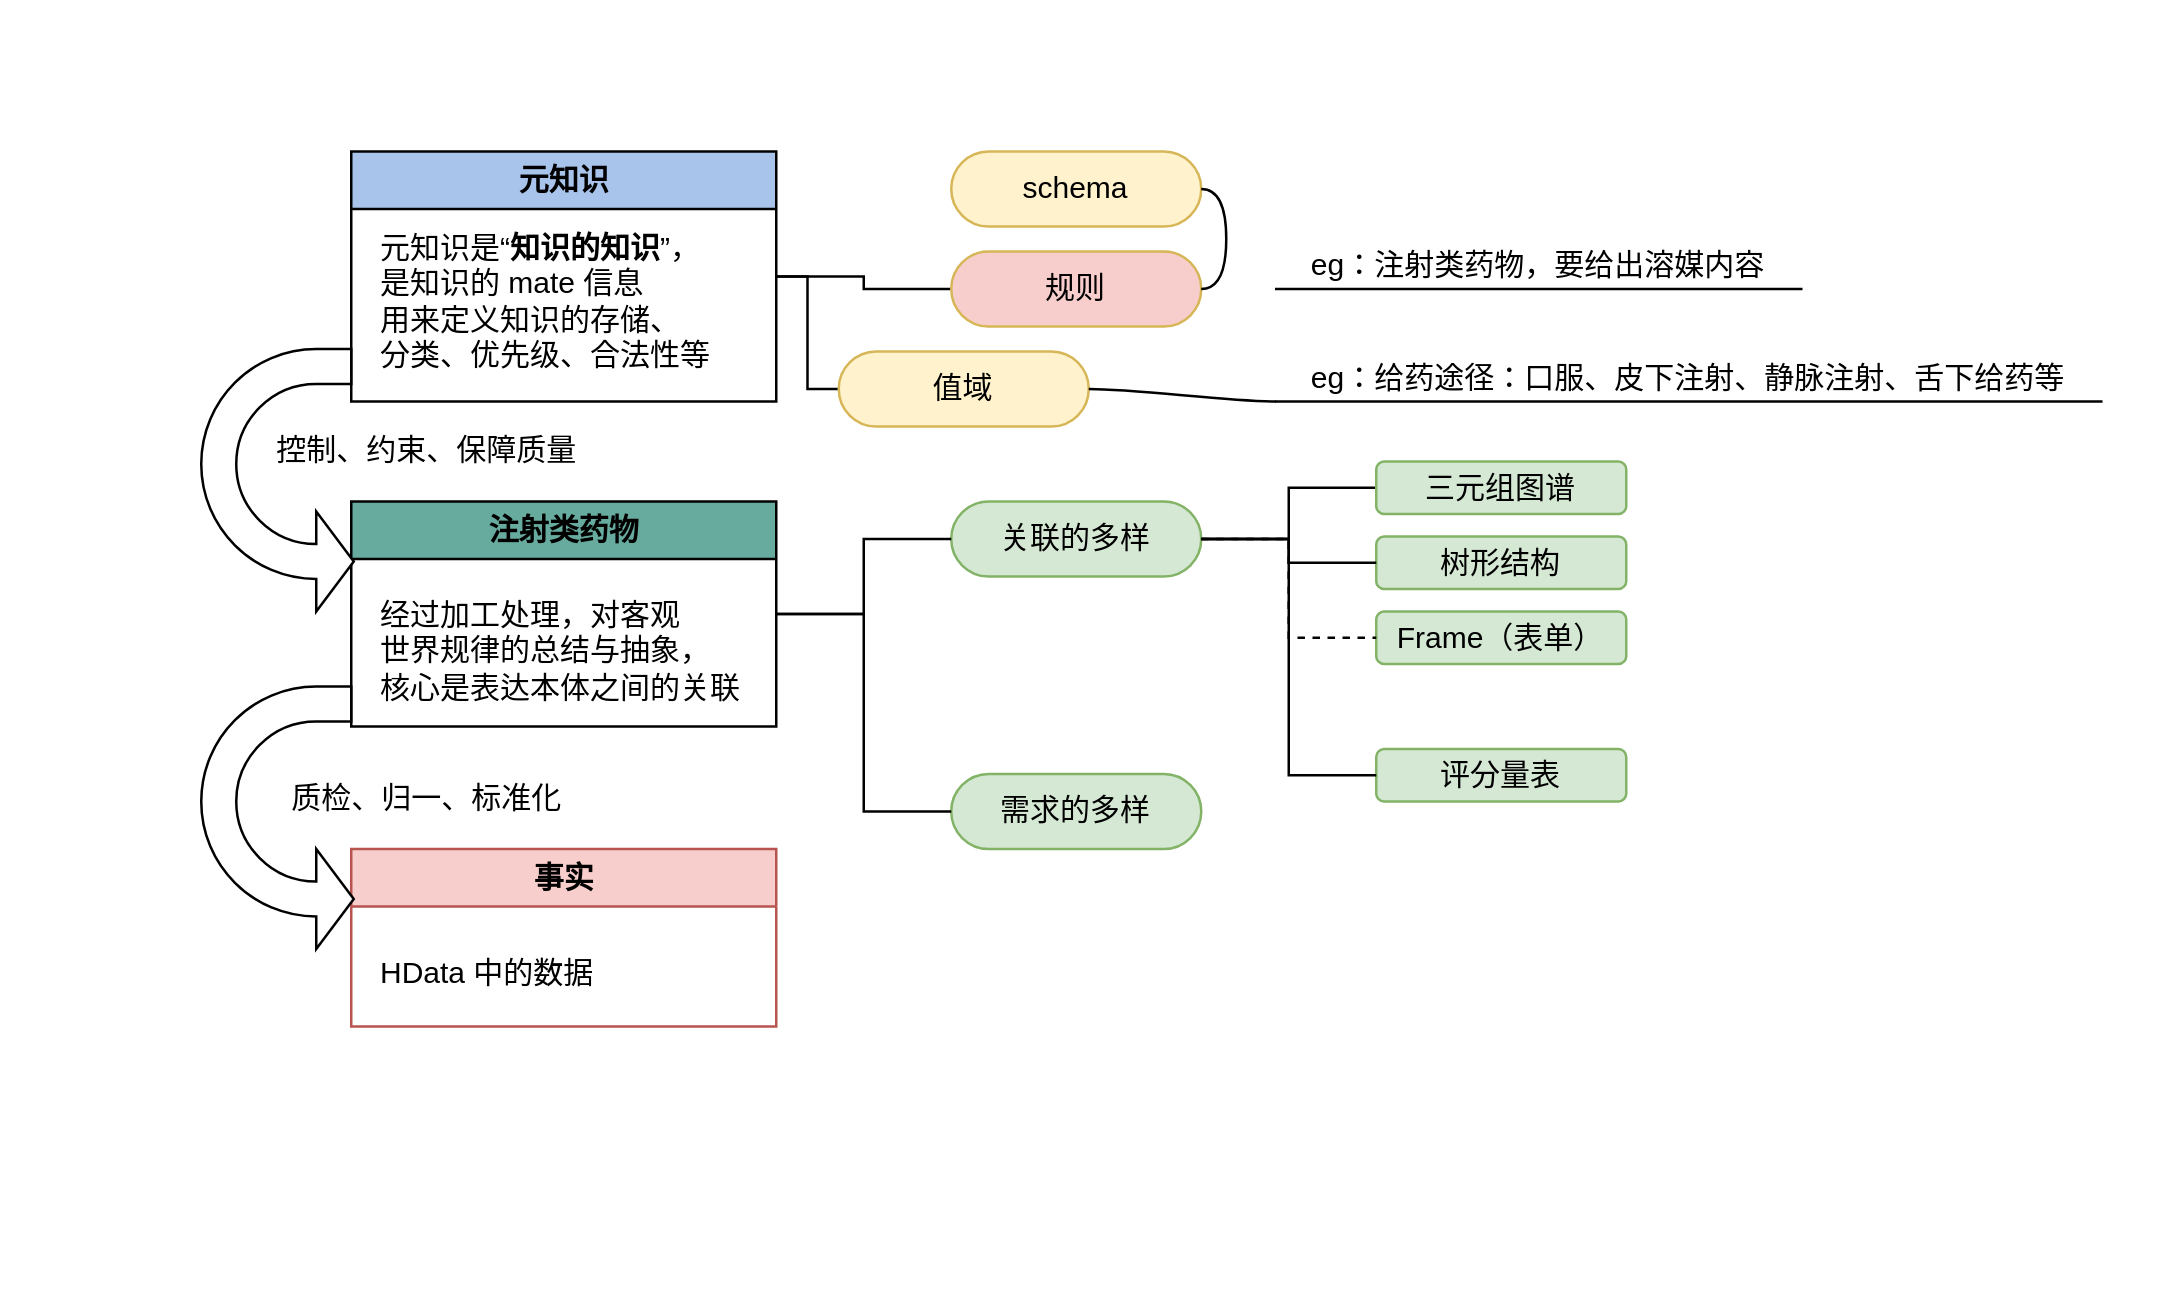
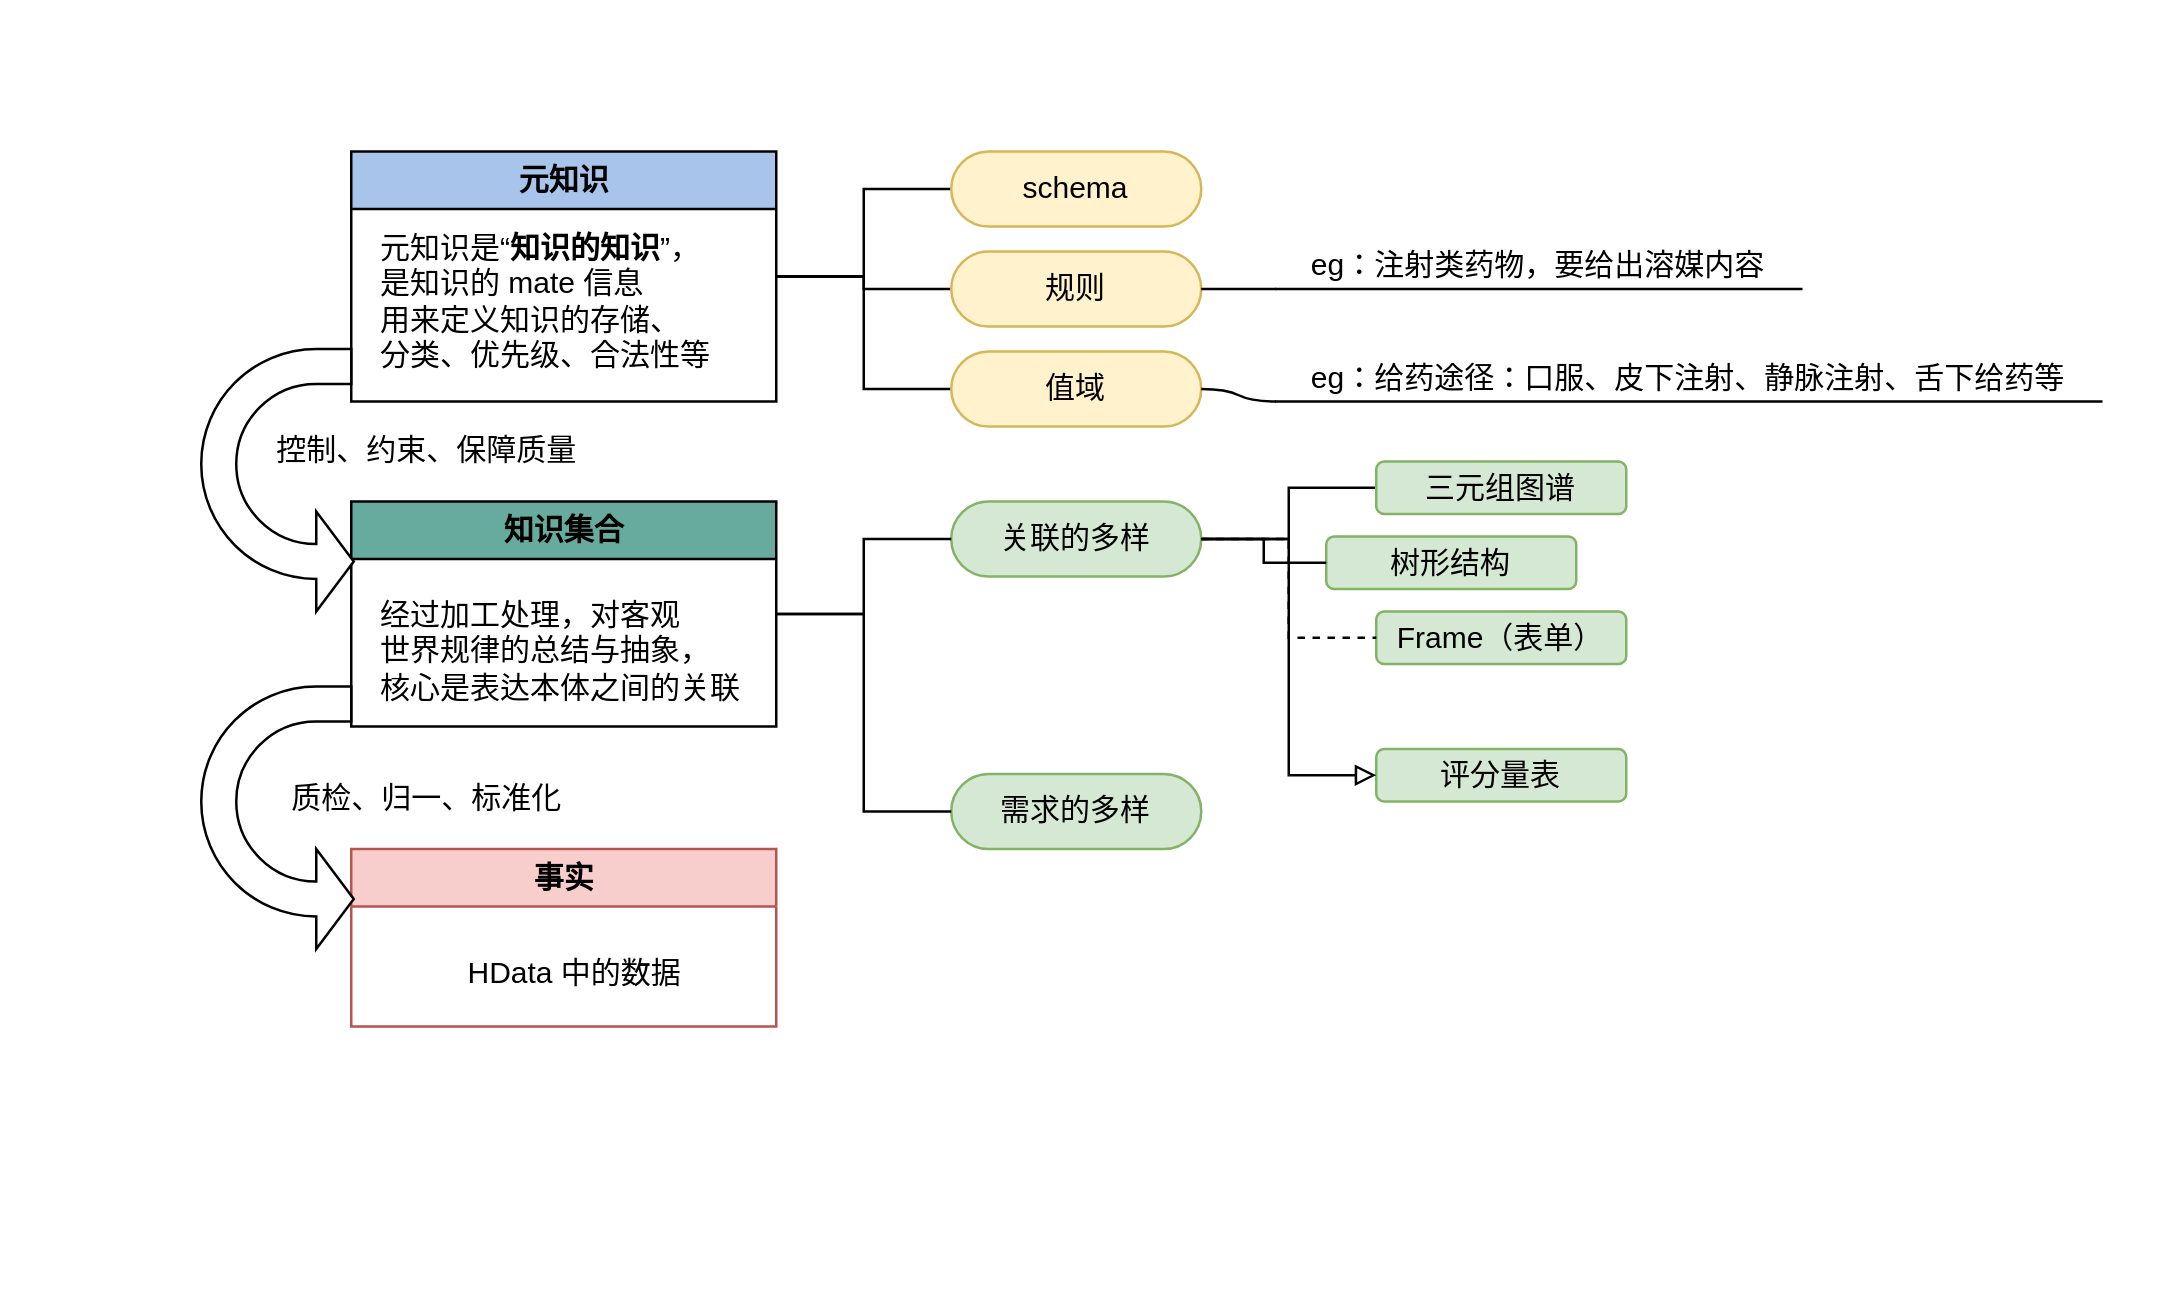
+ <mxCell id="3" value="" style="edgeStyle=orthogonalEdgeStyle;startArrow=none;endArrow=none;segment=10;rounded=0;arcSize=40;" parent="2" source="4" target="6" edge="1"><mxGeometry relative="1" as="geometry" /></mxCell>
- <mxCell id="12" value="" style="edgeStyle=entityRelationEdgeStyle;startArrow=none;endArrow=none;segment=10;curved=1;rounded=1;fontColor=#C3ABD0;jumpSize=6;" parent="2" source="8" target="6" edge="1"><mxGeometry relative="1" as="geometry"><mxPoint x="490" y="90" as="sourcePoint" /></mxGeometry></mxCell>
+ <mxCell id="12" value="" style="edgeStyle=entityRelationEdgeStyle;startArrow=none;endArrow=none;segment=10;curved=1;rounded=1;fontColor=#C3ABD0;jumpSize=6;" parent="2" source="8" target="11" edge="1"><mxGeometry relative="1" as="geometry"><mxPoint x="490" y="90" as="sourcePoint" /></mxGeometry></mxCell>
- <mxCell id="8" value="规则" style="whiteSpace=wrap;html=1;rounded=1;arcSize=50;align=center;verticalAlign=middle;strokeWidth=1;autosize=1;spacing=4;treeFolding=1;treeMoving=1;newEdgeStyle={&quot;edgeStyle&quot;:&quot;entityRelationEdgeStyle&quot;,&quot;startArrow&quot;:&quot;none&quot;,&quot;endArrow&quot;:&quot;none&quot;,&quot;segment&quot;:10,&quot;curved&quot;:1};fillColor=#f8cecc;strokeColor=#d6b656;" parent="2" vertex="1"><mxGeometry x="360" y="80" width="100" height="30" as="geometry" /></mxCell>
+ <mxCell id="8" value="规则" style="whiteSpace=wrap;html=1;rounded=1;arcSize=50;align=center;verticalAlign=middle;strokeWidth=1;autosize=1;spacing=4;treeFolding=1;treeMoving=1;newEdgeStyle={&quot;edgeStyle&quot;:&quot;entityRelationEdgeStyle&quot;,&quot;startArrow&quot;:&quot;none&quot;,&quot;endArrow&quot;:&quot;none&quot;,&quot;segment&quot;:10,&quot;curved&quot;:1};fillColor=#fff2cc;strokeColor=#d6b656;" parent="2" vertex="1"><mxGeometry x="360" y="80" width="100" height="30" as="geometry" /></mxCell>
- <mxCell id="10" value="值域" style="whiteSpace=wrap;html=1;rounded=1;arcSize=50;align=center;verticalAlign=middle;strokeWidth=1;autosize=1;spacing=4;treeFolding=1;treeMoving=1;newEdgeStyle={&quot;edgeStyle&quot;:&quot;entityRelationEdgeStyle&quot;,&quot;startArrow&quot;:&quot;none&quot;,&quot;endArrow&quot;:&quot;none&quot;,&quot;segment&quot;:10,&quot;curved&quot;:1};fillColor=#fff2cc;strokeColor=#d6b656;" parent="2" vertex="1"><mxGeometry x="315" y="120" width="100" height="30" as="geometry" /></mxCell>
+ <mxCell id="10" value="值域" style="whiteSpace=wrap;html=1;rounded=1;arcSize=50;align=center;verticalAlign=middle;strokeWidth=1;autosize=1;spacing=4;treeFolding=1;treeMoving=1;newEdgeStyle={&quot;edgeStyle&quot;:&quot;entityRelationEdgeStyle&quot;,&quot;startArrow&quot;:&quot;none&quot;,&quot;endArrow&quot;:&quot;none&quot;,&quot;segment&quot;:10,&quot;curved&quot;:1};fillColor=#fff2cc;strokeColor=#d6b656;" parent="2" vertex="1"><mxGeometry x="360" y="120" width="100" height="30" as="geometry" /></mxCell>
- <mxCell id="15" value="注射类药物" style="swimlane;fontFamily=Helvetica;fontSize=12;fontColor=rgb(0, 0, 0);align=center;strokeColor=rgb(0, 0, 0);fillColor=#67AB9F;html=1;container=0;startSize=23;" parent="2" vertex="1"><mxGeometry x="120" y="180" width="170" height="90" as="geometry" /></mxCell>
+ <mxCell id="15" value="知识集合" style="swimlane;fontFamily=Helvetica;fontSize=12;fontColor=rgb(0, 0, 0);align=center;strokeColor=rgb(0, 0, 0);fillColor=#67AB9F;html=1;container=0;startSize=23;" parent="2" vertex="1"><mxGeometry x="120" y="180" width="170" height="90" as="geometry" /></mxCell>
- <mxCell id="22" value="树形结构" style="rounded=1;whiteSpace=wrap;html=1;strokeWidth=1;fillColor=#d5e8d4;strokeColor=#82b366;" parent="2" vertex="1"><mxGeometry x="530" y="194" width="100" height="21" as="geometry" /></mxCell>
+ <mxCell id="22" value="树形结构" style="rounded=1;whiteSpace=wrap;html=1;strokeWidth=1;fillColor=#d5e8d4;strokeColor=#82b366;" parent="2" vertex="1"><mxGeometry x="510" y="194" width="100" height="21" as="geometry" /></mxCell>
- <mxCell id="27" style="edgeStyle=orthogonalEdgeStyle;rounded=1;jumpSize=6;orthogonalLoop=1;jettySize=auto;html=1;fontColor=#000000;arcSize=0;entryX=0;entryY=0.5;entryDx=0;entryDy=0;endArrow=none;endFill=0;" parent="2" source="18" target="25" edge="1"><mxGeometry relative="1" as="geometry"><mxPoint x="480" y="215" as="sourcePoint" /><mxPoint x="550" y="240.5" as="targetPoint" /></mxGeometry></mxCell>
+ <mxCell id="27" style="edgeStyle=orthogonalEdgeStyle;rounded=1;jumpSize=6;orthogonalLoop=1;jettySize=auto;html=1;fontColor=#000000;arcSize=0;entryX=0;entryY=0.5;entryDx=0;entryDy=0;endArrow=block;endFill=0;" parent="2" source="18" target="25" edge="1"><mxGeometry relative="1" as="geometry"><mxPoint x="480" y="215" as="sourcePoint" /><mxPoint x="550" y="240.5" as="targetPoint" /></mxGeometry></mxCell>
- <mxCell id="29" value="HData 中的数据" style="text;html=1;align=left;verticalAlign=middle;resizable=0;points=[];autosize=1;strokeColor=none;fillColor=none;" parent="28" vertex="1"><mxGeometry x="10" y="40" width="100" height="20" as="geometry" /></mxCell>
+ <mxCell id="29" value="HData 中的数据" style="text;html=1;align=left;verticalAlign=middle;resizable=0;points=[];autosize=1;strokeColor=none;fillColor=none;" parent="28" vertex="1"><mxGeometry x="45" y="40" width="100" height="20" as="geometry" /></mxCell>
